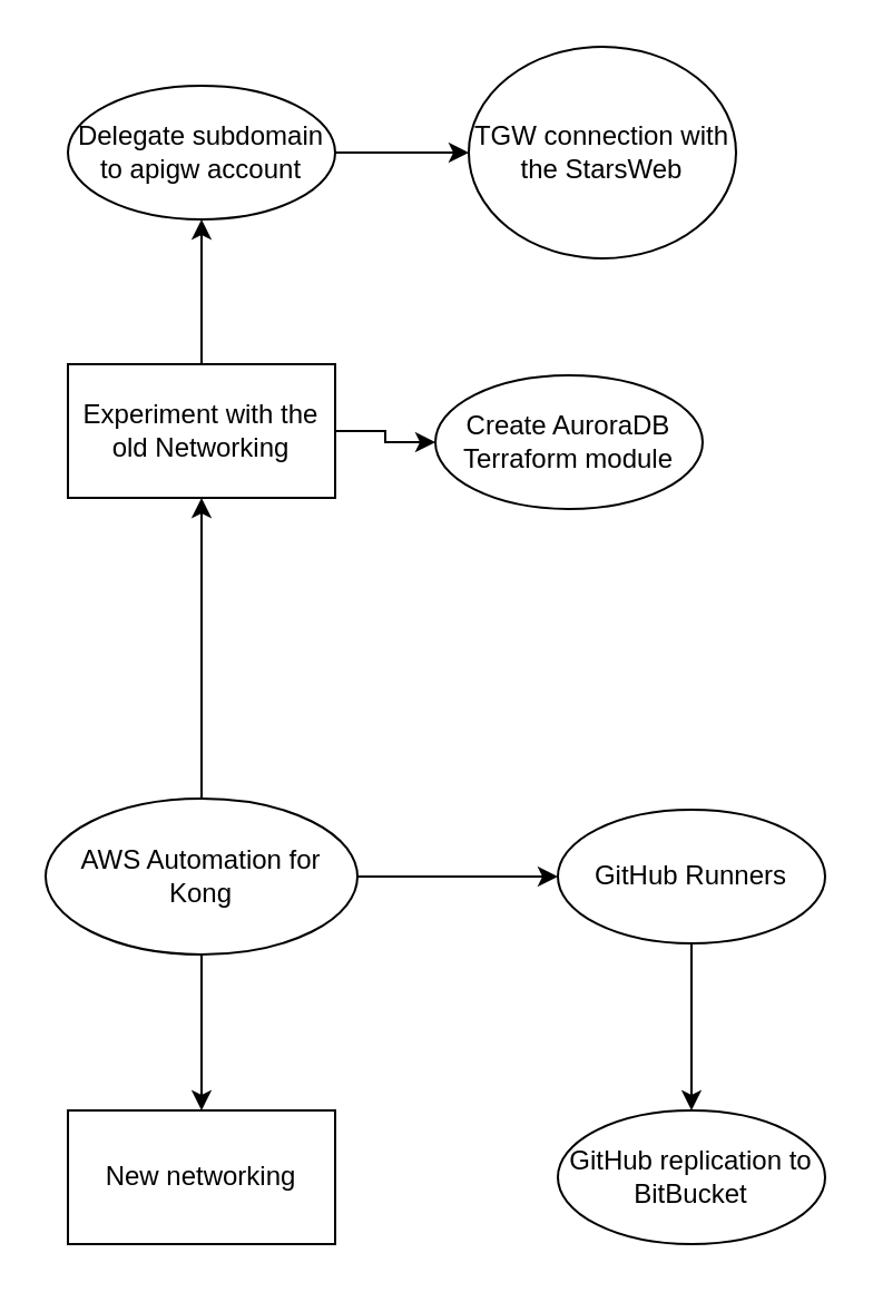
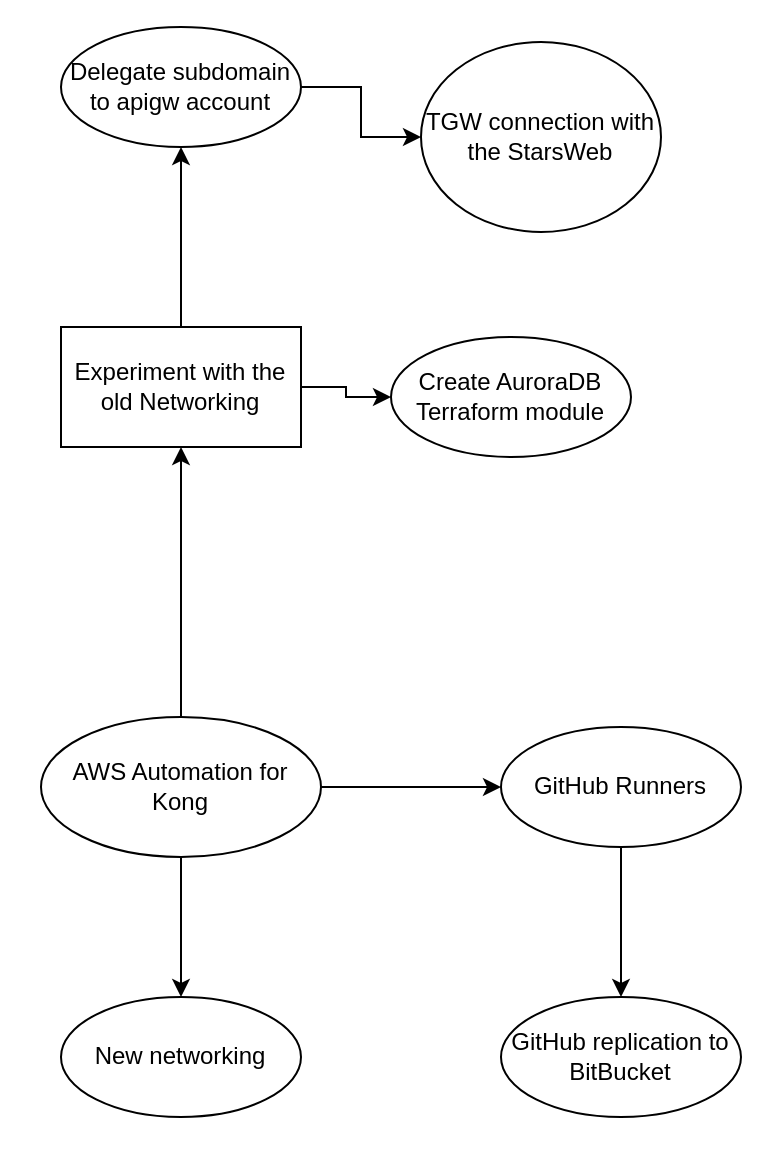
- <mxCell id="16" value="Delegate subdomain to apigw account" style="ellipse;whiteSpace=wrap;html=1;" vertex="1" parent="1"><mxGeometry x="30" y="38" width="120" height="60" as="geometry" /></mxCell>
+ <mxCell id="16" value="Delegate subdomain to apigw account" style="ellipse;whiteSpace=wrap;html=1;" vertex="1" parent="1"><mxGeometry x="30" y="13" width="120" height="60" as="geometry" /></mxCell>
- <mxCell id="9" value="New networking" style="whiteSpace=wrap;html=1;" vertex="1" parent="1"><mxGeometry x="30" y="498" width="120" height="60" as="geometry" /></mxCell>
+ <mxCell id="9" value="New networking" style="ellipse;whiteSpace=wrap;html=1;" vertex="1" parent="1"><mxGeometry x="30" y="498" width="120" height="60" as="geometry" /></mxCell>
